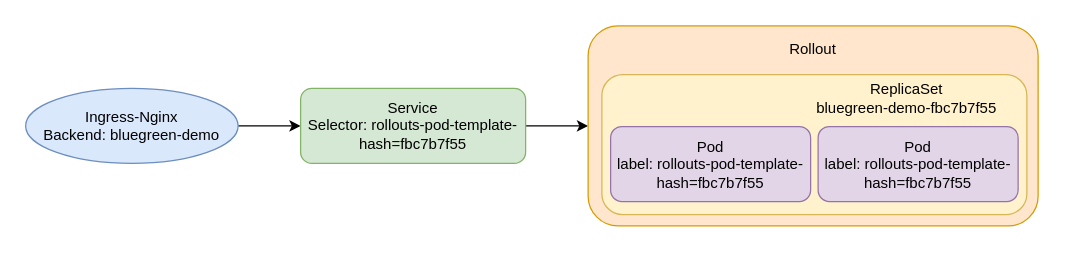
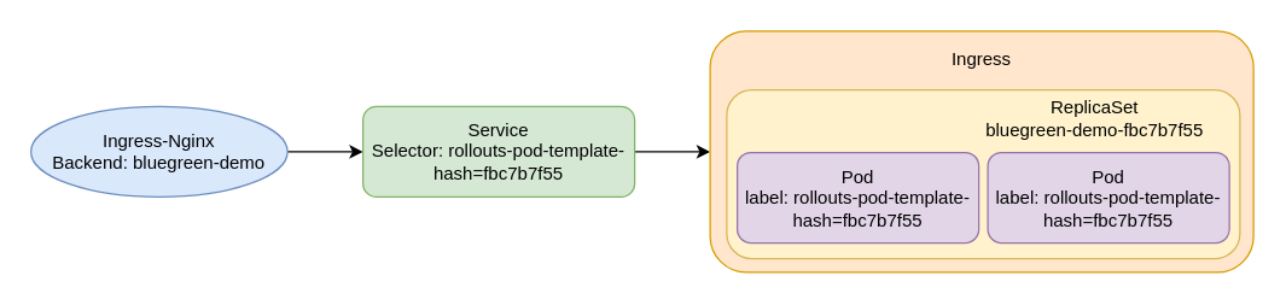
- <mxCell id="7" value="Rollout" style="text;html=1;strokeColor=none;fillColor=none;align=center;verticalAlign=middle;whiteSpace=wrap;rounded=0;" vertex="1" parent="1"><mxGeometry x="595" y="23.5" width="110" height="30" as="geometry" /></mxCell>
+ <mxCell id="7" value="Ingress" style="text;html=1;strokeColor=none;fillColor=none;align=center;verticalAlign=middle;whiteSpace=wrap;rounded=0;" vertex="1" parent="1"><mxGeometry x="595" y="23.5" width="110" height="30" as="geometry" /></mxCell>
